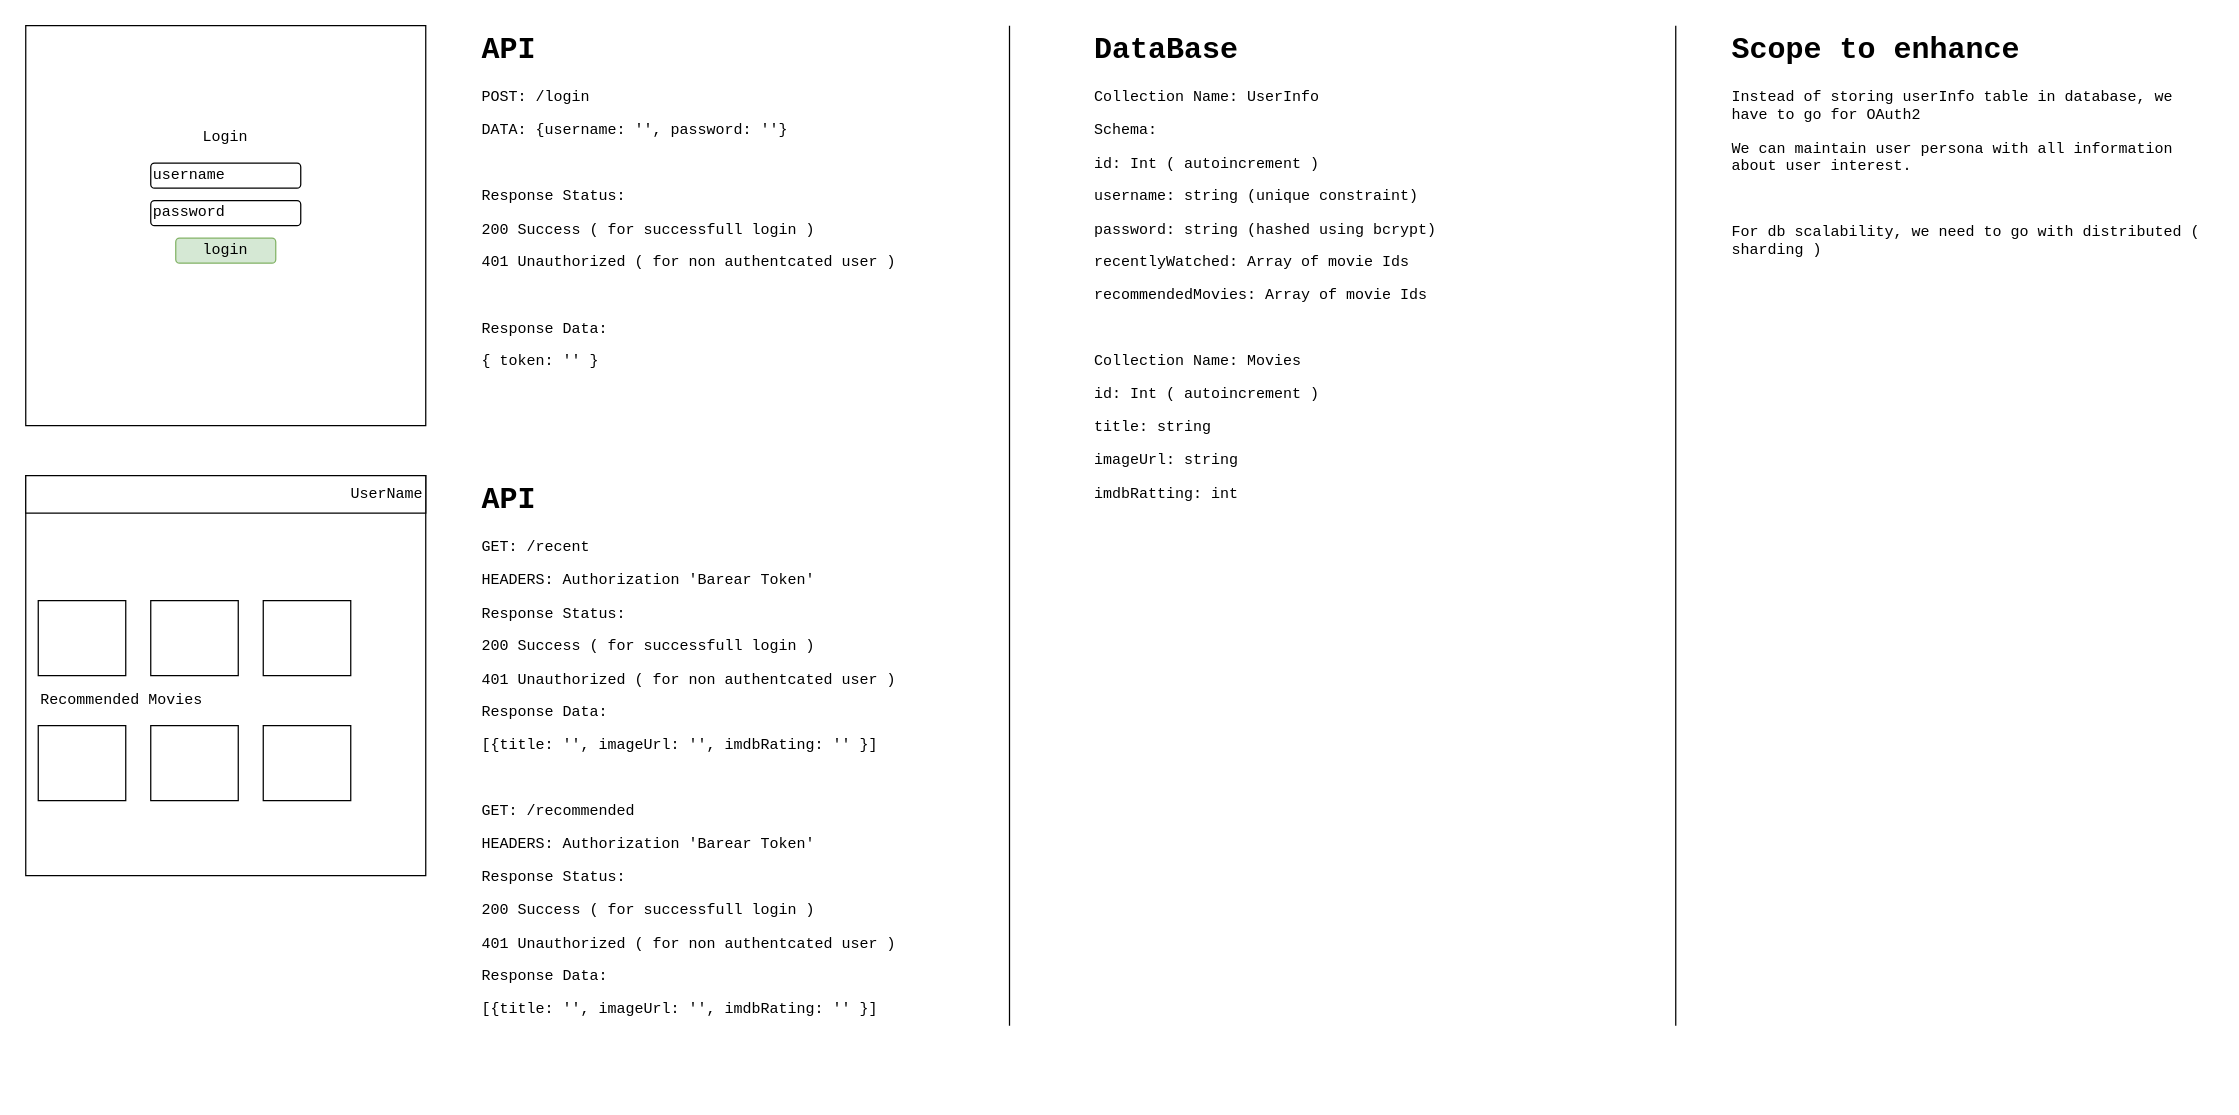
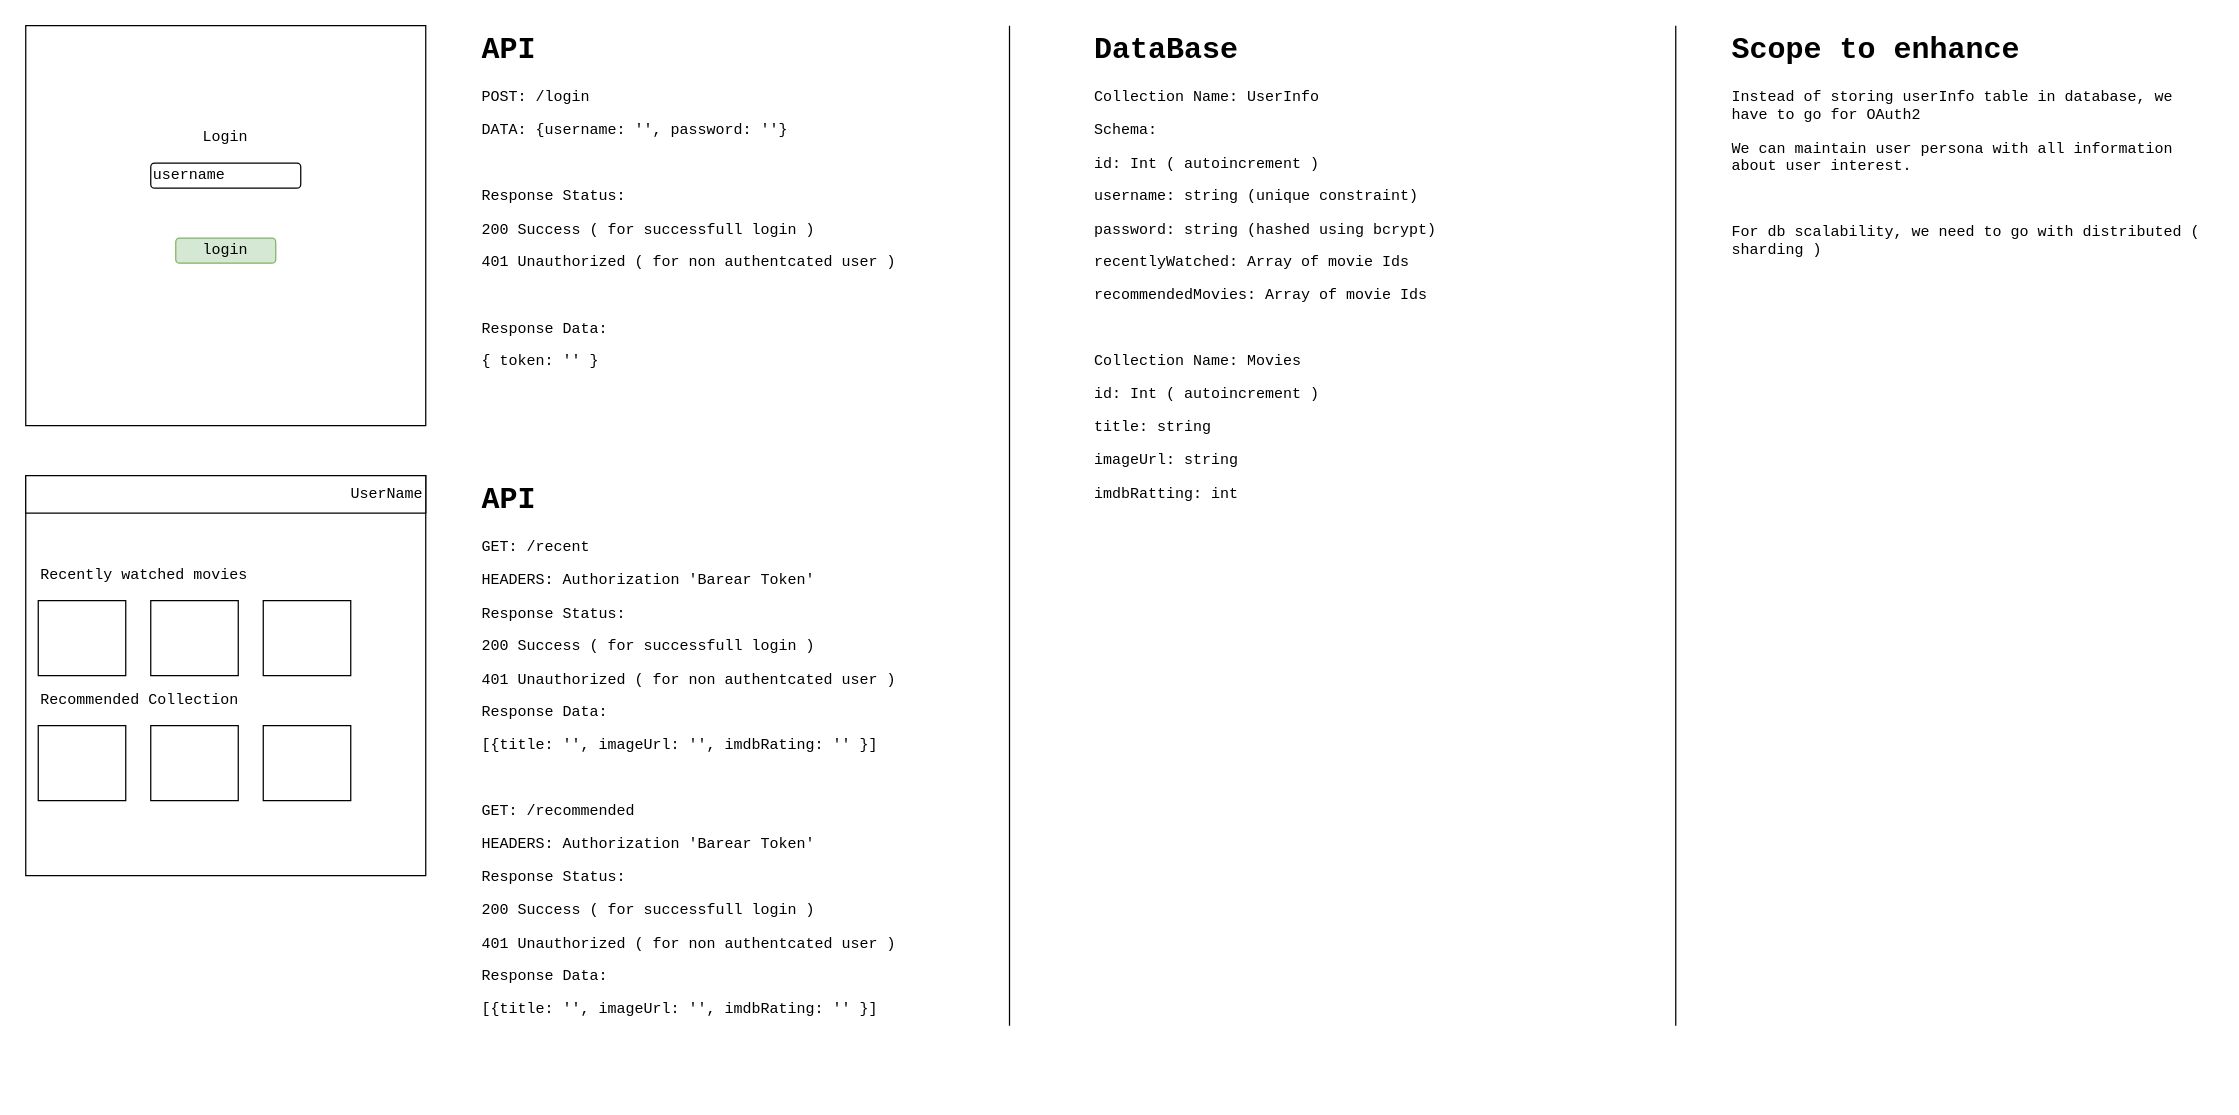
- <mxCell id="15" value="password" style="rounded=1;whiteSpace=wrap;html=1;fontFamily=Courier New;align=left;" vertex="1" parent="1"><mxGeometry x="120" y="160" width="120" height="20" as="geometry" /></mxCell>
+ <mxCell id="4" value="Recently watched movies" style="text;html=1;strokeColor=none;fillColor=none;align=left;verticalAlign=middle;whiteSpace=wrap;rounded=0;fontFamily=Courier New;" vertex="1" parent="1"><mxGeometry x="30" y="450" width="180" height="20" as="geometry" /></mxCell>
- <mxCell id="8" value="Recommended Movies" style="text;html=1;strokeColor=none;fillColor=none;align=left;verticalAlign=middle;whiteSpace=wrap;rounded=0;fontFamily=Courier New;" vertex="1" parent="1"><mxGeometry x="30" y="550" width="180" height="20" as="geometry" /></mxCell>
+ <mxCell id="8" value="Recommended Collection" style="text;html=1;strokeColor=none;fillColor=none;align=left;verticalAlign=middle;whiteSpace=wrap;rounded=0;fontFamily=Courier New;" vertex="1" parent="1"><mxGeometry x="30" y="550" width="180" height="20" as="geometry" /></mxCell>
